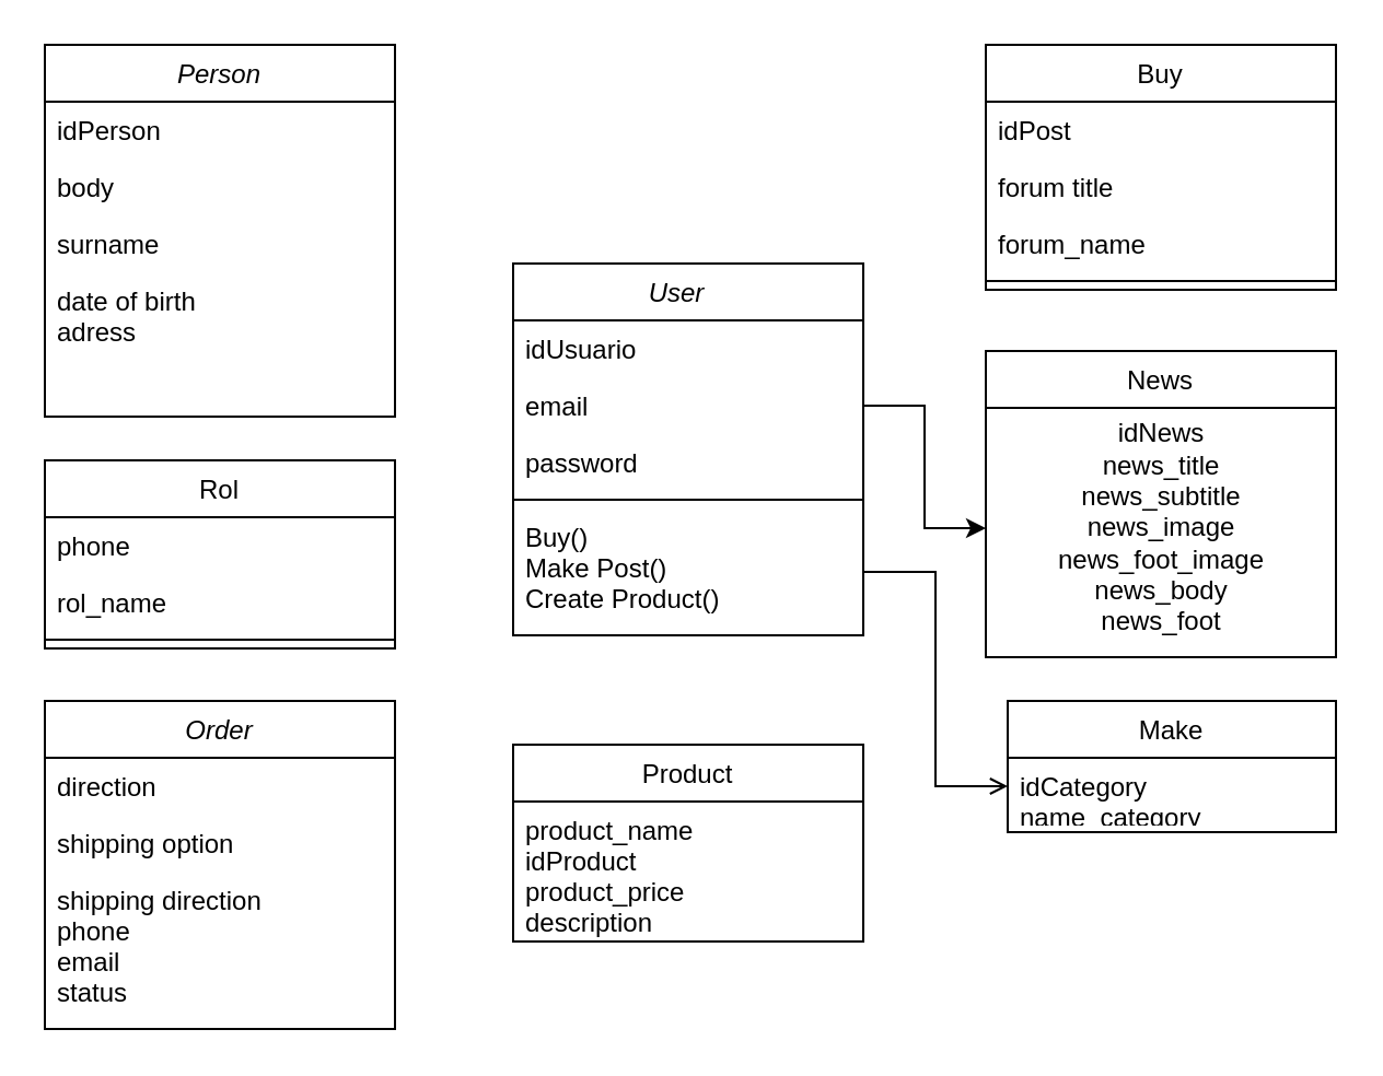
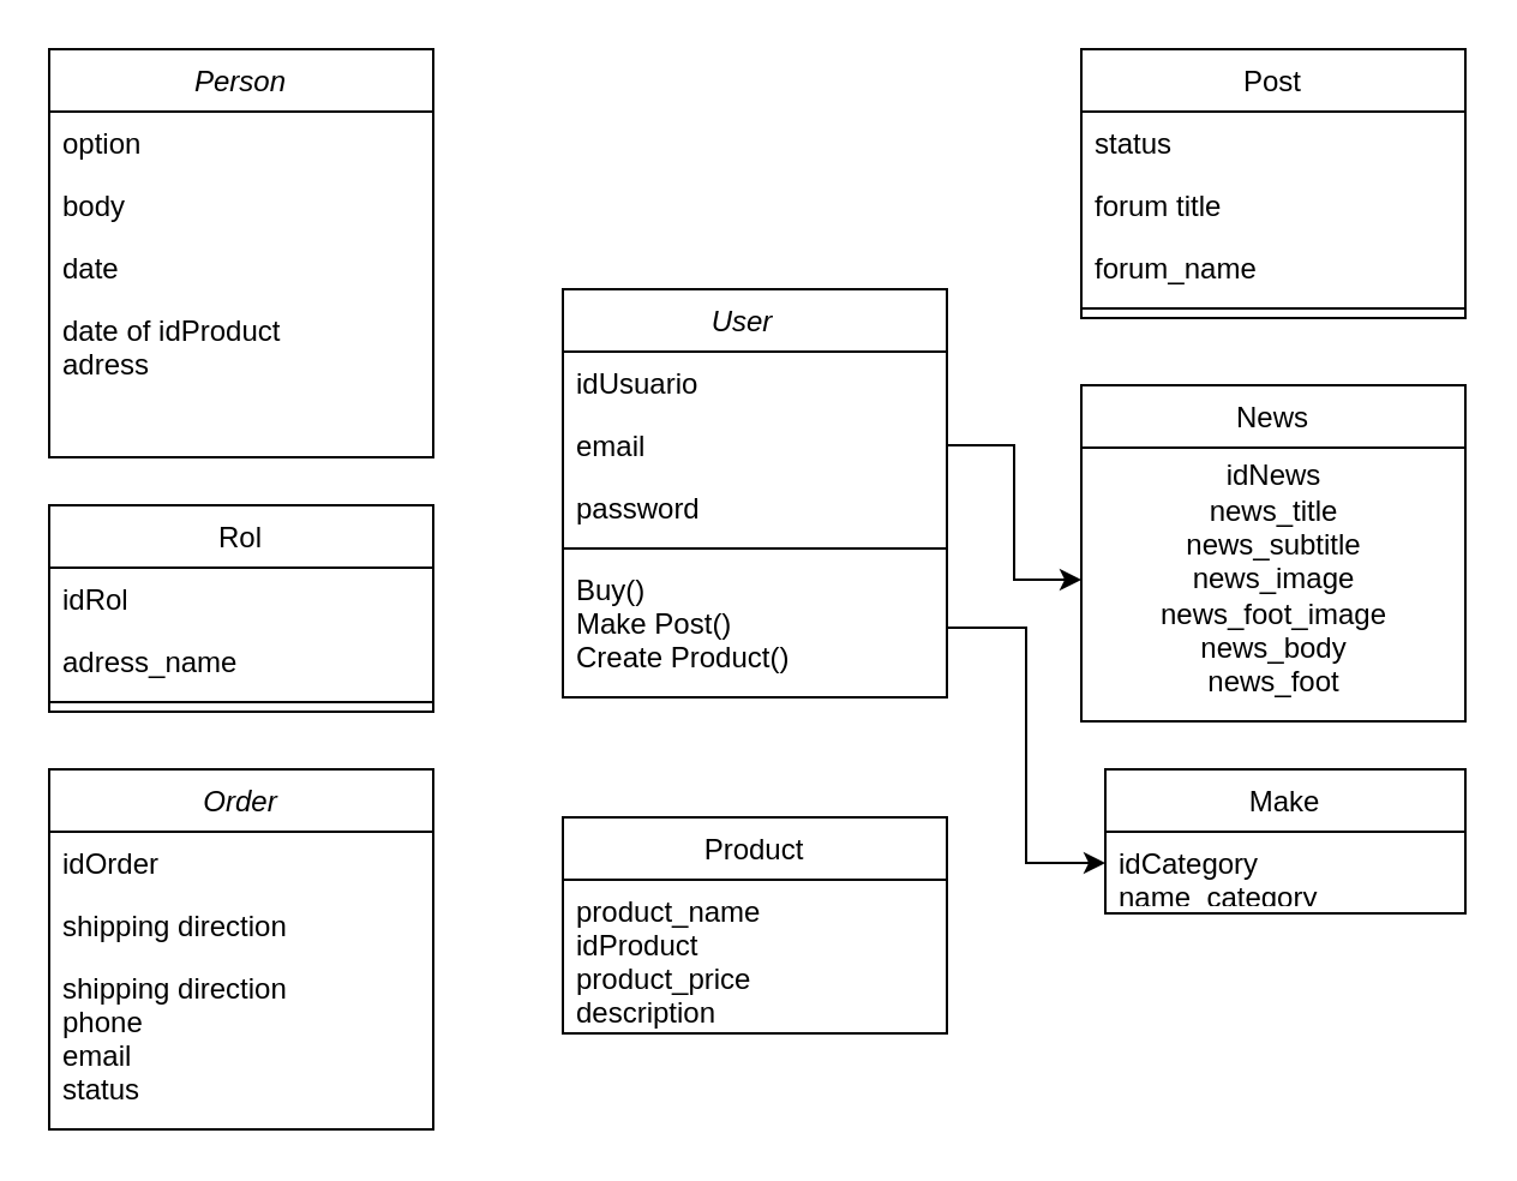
- <mxCell id="13" value="Buy" style="swimlane;fontStyle=0;align=center;verticalAlign=top;childLayout=stackLayout;horizontal=1;startSize=26;horizontalStack=0;resizeParent=1;resizeLast=0;collapsible=1;marginBottom=0;rounded=0;shadow=0;strokeWidth=1;" parent="1" vertex="1"><mxGeometry x="450" y="20" width="160" height="112" as="geometry"><mxRectangle x="550" y="140" width="160" height="26" as="alternateBounds" /></mxGeometry></mxCell>
+ <mxCell id="13" value="Post" style="swimlane;fontStyle=0;align=center;verticalAlign=top;childLayout=stackLayout;horizontal=1;startSize=26;horizontalStack=0;resizeParent=1;resizeLast=0;collapsible=1;marginBottom=0;rounded=0;shadow=0;strokeWidth=1;" parent="1" vertex="1"><mxGeometry x="450" y="20" width="160" height="112" as="geometry"><mxRectangle x="550" y="140" width="160" height="26" as="alternateBounds" /></mxGeometry></mxCell>
- <mxCell id="3" value="idPerson" style="text;align=left;verticalAlign=top;spacingLeft=4;spacingRight=4;overflow=hidden;rotatable=0;points=[[0,0.5],[1,0.5]];portConstraint=eastwest;" parent="2" vertex="1"><mxGeometry y="26" width="160" height="26" as="geometry" /></mxCell>
+ <mxCell id="3" value="option" style="text;align=left;verticalAlign=top;spacingLeft=4;spacingRight=4;overflow=hidden;rotatable=0;points=[[0,0.5],[1,0.5]];portConstraint=eastwest;" parent="2" vertex="1"><mxGeometry y="26" width="160" height="26" as="geometry" /></mxCell>
- <mxCell id="14" value="idPost" style="text;align=left;verticalAlign=top;spacingLeft=4;spacingRight=4;overflow=hidden;rotatable=0;points=[[0,0.5],[1,0.5]];portConstraint=eastwest;" parent="13" vertex="1"><mxGeometry y="26" width="160" height="26" as="geometry" /></mxCell>
+ <mxCell id="14" value="status" style="text;align=left;verticalAlign=top;spacingLeft=4;spacingRight=4;overflow=hidden;rotatable=0;points=[[0,0.5],[1,0.5]];portConstraint=eastwest;" parent="13" vertex="1"><mxGeometry y="26" width="160" height="26" as="geometry" /></mxCell>
- <mxCell id="5" value="surname" style="text;align=left;verticalAlign=top;spacingLeft=4;spacingRight=4;overflow=hidden;rotatable=0;points=[[0,0.5],[1,0.5]];portConstraint=eastwest;rounded=0;shadow=0;html=0;" parent="2" vertex="1"><mxGeometry y="78" width="160" height="26" as="geometry" /></mxCell>
+ <mxCell id="5" value="date" style="text;align=left;verticalAlign=top;spacingLeft=4;spacingRight=4;overflow=hidden;rotatable=0;points=[[0,0.5],[1,0.5]];portConstraint=eastwest;rounded=0;shadow=0;html=0;" parent="2" vertex="1"><mxGeometry y="78" width="160" height="26" as="geometry" /></mxCell>
- <mxCell id="6" value="date of birth&#10;adress" style="text;align=left;verticalAlign=top;spacingLeft=4;spacingRight=4;overflow=hidden;rotatable=0;points=[[0,0.5],[1,0.5]];portConstraint=eastwest;" parent="2" vertex="1"><mxGeometry y="104" width="160" height="58" as="geometry" /></mxCell>
+ <mxCell id="6" value="date of idProduct&#10;adress" style="text;align=left;verticalAlign=top;spacingLeft=4;spacingRight=4;overflow=hidden;rotatable=0;points=[[0,0.5],[1,0.5]];portConstraint=eastwest;" parent="2" vertex="1"><mxGeometry y="104" width="160" height="58" as="geometry" /></mxCell>
- <mxCell id="8" value="phone" style="text;align=left;verticalAlign=top;spacingLeft=4;spacingRight=4;overflow=hidden;rotatable=0;points=[[0,0.5],[1,0.5]];portConstraint=eastwest;" parent="7" vertex="1"><mxGeometry y="26" width="160" height="26" as="geometry" /></mxCell>
+ <mxCell id="8" value="idRol" style="text;align=left;verticalAlign=top;spacingLeft=4;spacingRight=4;overflow=hidden;rotatable=0;points=[[0,0.5],[1,0.5]];portConstraint=eastwest;" parent="7" vertex="1"><mxGeometry y="26" width="160" height="26" as="geometry" /></mxCell>
- <mxCell id="9" value="rol_name" style="text;align=left;verticalAlign=top;spacingLeft=4;spacingRight=4;overflow=hidden;rotatable=0;points=[[0,0.5],[1,0.5]];portConstraint=eastwest;rounded=0;shadow=0;html=0;" parent="7" vertex="1"><mxGeometry y="52" width="160" height="26" as="geometry" /></mxCell>
+ <mxCell id="9" value="adress_name" style="text;align=left;verticalAlign=top;spacingLeft=4;spacingRight=4;overflow=hidden;rotatable=0;points=[[0,0.5],[1,0.5]];portConstraint=eastwest;rounded=0;shadow=0;html=0;" parent="7" vertex="1"><mxGeometry y="52" width="160" height="26" as="geometry" /></mxCell>
- <mxCell id="33" value="" style="edgeStyle=orthogonalEdgeStyle;rounded=0;orthogonalLoop=1;jettySize=auto;html=1;entryX=0;entryY=0.5;entryDx=0;entryDy=0;endArrow=open;" edge="1" parent="1" source="23" target="29"><mxGeometry relative="1" as="geometry" /></mxCell>
+ <mxCell id="33" value="" style="edgeStyle=orthogonalEdgeStyle;rounded=0;orthogonalLoop=1;jettySize=auto;html=1;entryX=0;entryY=0.5;entryDx=0;entryDy=0;" edge="1" parent="1" source="23" target="29"><mxGeometry relative="1" as="geometry" /></mxCell>
- <mxCell id="25" value="direction" style="text;align=left;verticalAlign=top;spacingLeft=4;spacingRight=4;overflow=hidden;rotatable=0;points=[[0,0.5],[1,0.5]];portConstraint=eastwest;" vertex="1" parent="24"><mxGeometry y="26" width="160" height="26" as="geometry" /></mxCell>
+ <mxCell id="25" value="idOrder" style="text;align=left;verticalAlign=top;spacingLeft=4;spacingRight=4;overflow=hidden;rotatable=0;points=[[0,0.5],[1,0.5]];portConstraint=eastwest;" vertex="1" parent="24"><mxGeometry y="26" width="160" height="26" as="geometry" /></mxCell>
- <mxCell id="26" value="shipping option" style="text;align=left;verticalAlign=top;spacingLeft=4;spacingRight=4;overflow=hidden;rotatable=0;points=[[0,0.5],[1,0.5]];portConstraint=eastwest;rounded=0;shadow=0;html=0;" vertex="1" parent="24"><mxGeometry y="52" width="160" height="26" as="geometry" /></mxCell>
+ <mxCell id="26" value="shipping direction" style="text;align=left;verticalAlign=top;spacingLeft=4;spacingRight=4;overflow=hidden;rotatable=0;points=[[0,0.5],[1,0.5]];portConstraint=eastwest;rounded=0;shadow=0;html=0;" vertex="1" parent="24"><mxGeometry y="52" width="160" height="26" as="geometry" /></mxCell>
